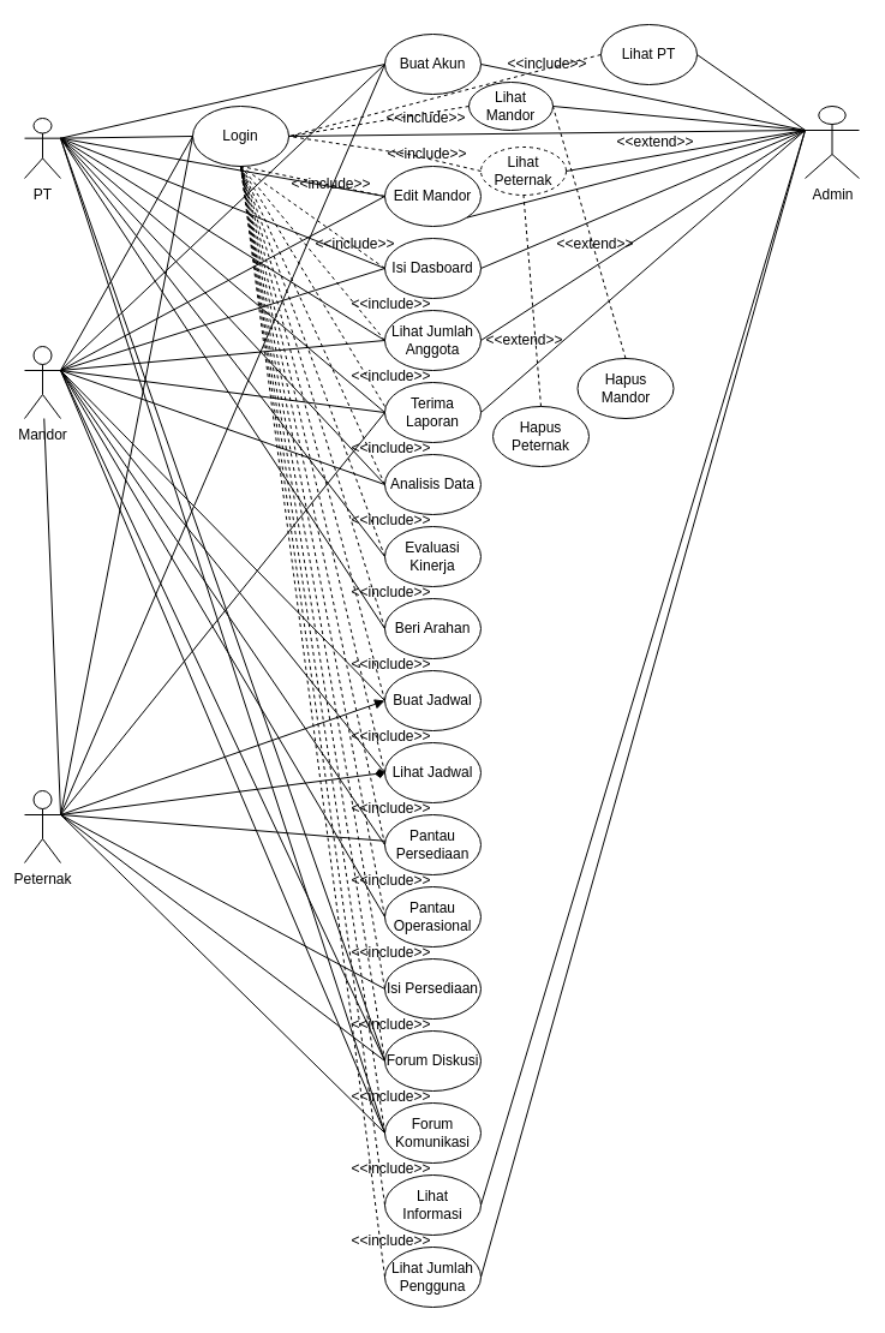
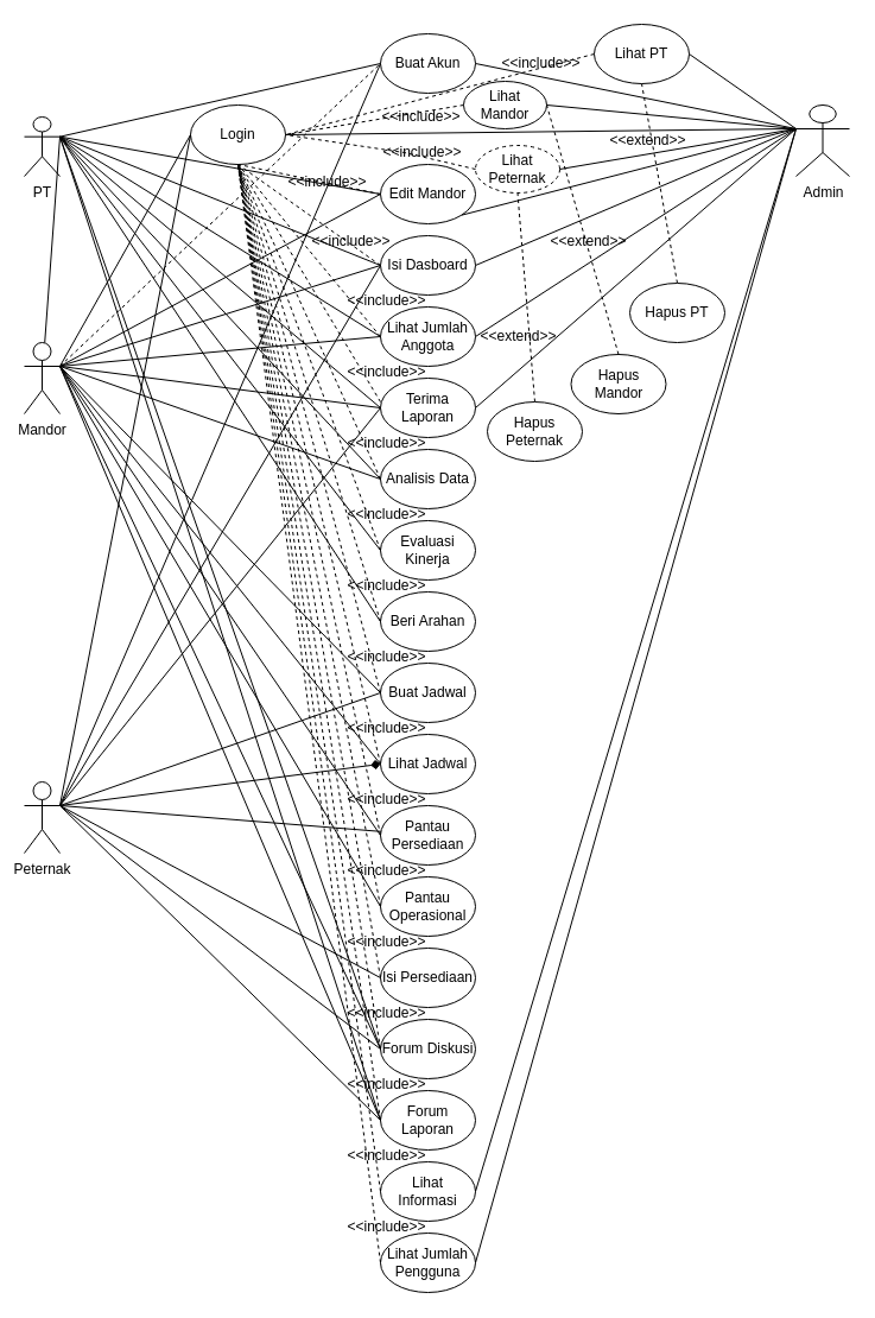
- <mxCell id="24" value="" style="endArrow=none;html=1;rounded=0;entryX=0;entryY=0.5;entryDx=0;entryDy=0;exitX=1;exitY=0.333;exitDx=0;exitDy=0;exitPerimeter=0;" edge="1" parent="1" target="7" source="3"><mxGeometry width="50" height="50" relative="1" as="geometry"><mxPoint x="50" y="128" as="sourcePoint" /><mxPoint x="330" y="63" as="targetPoint" /></mxGeometry></mxCell>
+ <mxCell id="24" value="" style="endArrow=none;html=1;rounded=0;exitX=1;exitY=0.333;exitDx=0;exitDy=0;exitPerimeter=0;" edge="1" parent="1" target="4" source="3"><mxGeometry width="50" height="50" relative="1" as="geometry"><mxPoint x="50" y="128" as="sourcePoint" /><mxPoint x="330" y="63" as="targetPoint" /></mxGeometry></mxCell>
+ <mxCell id="88" value="" style="endArrow=none;dashed=1;html=1;rounded=0;entryX=0.5;entryY=1;entryDx=0;entryDy=0;exitX=0.5;exitY=0;exitDx=0;exitDy=0;" edge="1" parent="1" source="94" target="82"><mxGeometry width="50" height="50" relative="1" as="geometry"><mxPoint x="640" y="388" as="sourcePoint" /><mxPoint x="590" y="383" as="targetPoint" /></mxGeometry></mxCell>
- <mxCell id="34" value="" style="endArrow=none;html=1;rounded=0;entryX=0;entryY=0.5;entryDx=0;entryDy=0;exitX=1;exitY=0.333;exitDx=0;exitDy=0;exitPerimeter=0;" edge="1" parent="1" target="2" source="4"><mxGeometry width="50" height="50" relative="1" as="geometry"><mxPoint x="50" y="288" as="sourcePoint" /><mxPoint x="320" y="488" as="targetPoint" /><Array as="points" /></mxGeometry></mxCell>
+ <mxCell id="34" value="" style="endArrow=none;html=1;rounded=0;entryX=0;entryY=0.5;entryDx=0;entryDy=0;exitX=1;exitY=0.333;exitDx=0;exitDy=0;exitPerimeter=0;dashed=1;" edge="1" parent="1" target="2" source="4"><mxGeometry width="50" height="50" relative="1" as="geometry"><mxPoint x="50" y="288" as="sourcePoint" /><mxPoint x="320" y="488" as="targetPoint" /><Array as="points" /></mxGeometry></mxCell>
+ <mxCell id="94" value="Hapus PT" style="ellipse;whiteSpace=wrap;html=1;" vertex="1" parent="1"><mxGeometry x="530" y="238" width="80" height="50" as="geometry" /></mxCell>
- <mxCell id="49" value="" style="endArrow=none;html=1;rounded=0;exitX=1;exitY=0.333;exitDx=0;exitDy=0;exitPerimeter=0;" edge="1" parent="1" target="4" source="5"><mxGeometry width="50" height="50" relative="1" as="geometry"><mxPoint x="50" y="688" as="sourcePoint" /><mxPoint x="230" y="123" as="targetPoint" /></mxGeometry></mxCell>
+ <mxCell id="49" value="" style="endArrow=none;html=1;rounded=0;entryX=0;entryY=0.5;entryDx=0;entryDy=0;exitX=1;exitY=0.333;exitDx=0;exitDy=0;exitPerimeter=0;" edge="1" parent="1" target="9" source="5"><mxGeometry width="50" height="50" relative="1" as="geometry"><mxPoint x="50" y="688" as="sourcePoint" /><mxPoint x="230" y="123" as="targetPoint" /></mxGeometry></mxCell>
- <mxCell id="51" value="" style="endArrow=block;html=1;rounded=0;entryX=0;entryY=0.5;entryDx=0;entryDy=0;exitX=1;exitY=0.333;exitDx=0;exitDy=0;exitPerimeter=0;" edge="1" parent="1" target="15" source="5"><mxGeometry width="50" height="50" relative="1" as="geometry"><mxPoint x="50" y="688" as="sourcePoint" /><mxPoint x="330" y="353" as="targetPoint" /></mxGeometry></mxCell>
+ <mxCell id="51" value="" style="endArrow=none;html=1;rounded=0;entryX=0;entryY=0.5;entryDx=0;entryDy=0;exitX=1;exitY=0.333;exitDx=0;exitDy=0;exitPerimeter=0;" edge="1" parent="1" target="15" source="5"><mxGeometry width="50" height="50" relative="1" as="geometry"><mxPoint x="50" y="688" as="sourcePoint" /><mxPoint x="330" y="353" as="targetPoint" /></mxGeometry></mxCell>
- <mxCell id="21" value="Forum Komunikasi" style="ellipse;whiteSpace=wrap;html=1;" vertex="1" parent="1"><mxGeometry x="320" y="918" width="80" height="50" as="geometry" /></mxCell>
+ <mxCell id="21" value="Forum Laporan" style="ellipse;whiteSpace=wrap;html=1;" vertex="1" parent="1"><mxGeometry x="320" y="918" width="80" height="50" as="geometry" /></mxCell>
